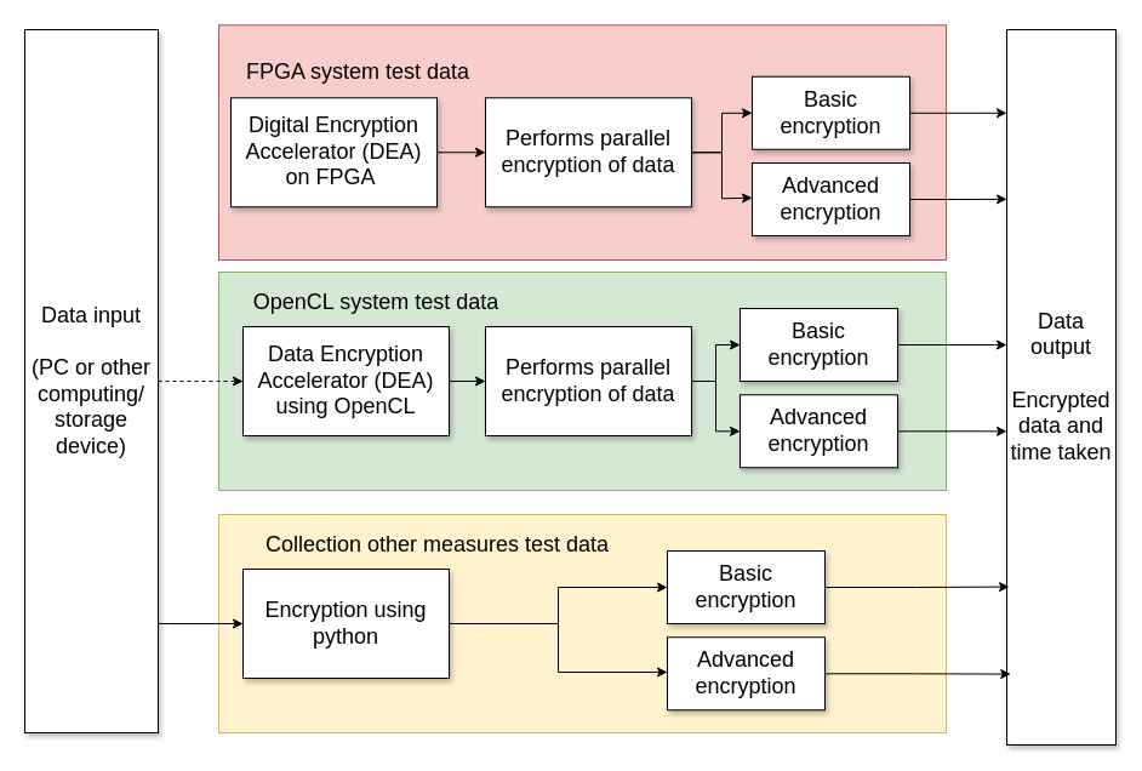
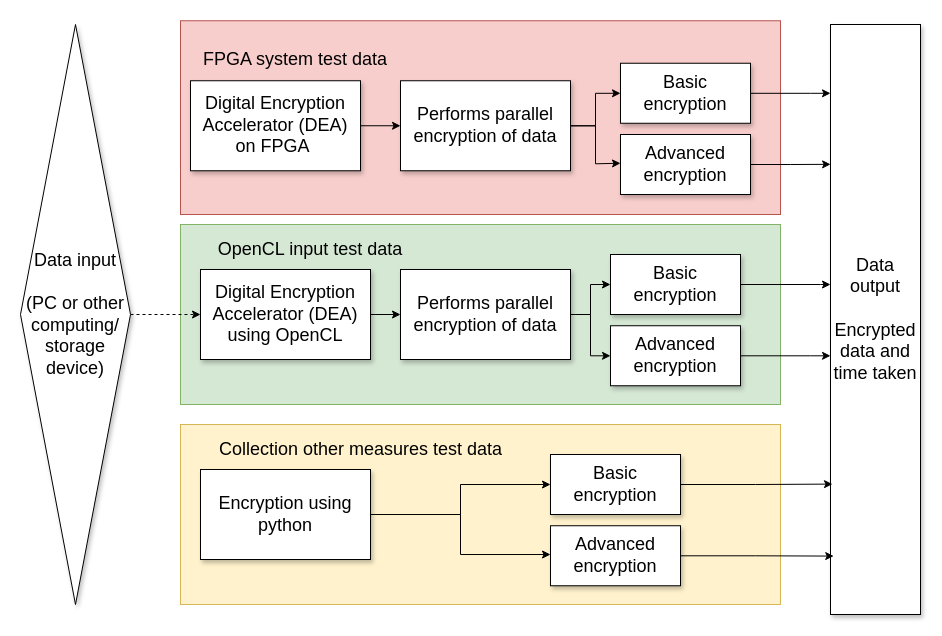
- <mxCell id="21" value="&lt;div style=&quot;font-size: 18px;&quot;&gt;OpenCL system t&lt;span style=&quot;text-wrap: nowrap; background-color: initial;&quot;&gt;est data&lt;/span&gt;&lt;/div&gt;" style="text;html=1;align=center;verticalAlign=middle;whiteSpace=wrap;rounded=0;fontSize=18;labelBackgroundColor=none;" vertex="1" parent="12"><mxGeometry x="20" width="220" height="50" as="geometry" /></mxCell>
+ <mxCell id="21" value="&lt;div style=&quot;font-size: 18px;&quot;&gt;OpenCL input t&lt;span style=&quot;text-wrap: nowrap; background-color: initial;&quot;&gt;est data&lt;/span&gt;&lt;/div&gt;" style="text;html=1;align=center;verticalAlign=middle;whiteSpace=wrap;rounded=0;fontSize=18;labelBackgroundColor=none;" vertex="1" parent="12"><mxGeometry x="20" width="220" height="50" as="geometry" /></mxCell>
- <mxCell id="33" value="&lt;div&gt;Data input&lt;/div&gt;&lt;br&gt;&lt;div&gt;(PC or other computing/ storage device)&lt;/div&gt;" style="whiteSpace=wrap;html=1;shadow=1;fontSize=18;labelBackgroundColor=none;" vertex="1" parent="1"><mxGeometry x="20" y="24" width="110" height="580" as="geometry" /></mxCell>
+ <mxCell id="33" value="&lt;div&gt;Data input&lt;/div&gt;&lt;br&gt;&lt;div&gt;(PC or other computing/ storage device)&lt;/div&gt;" style="rhombus;whiteSpace=wrap;html=1;shadow=1;fontSize=18;labelBackgroundColor=none;" vertex="1" parent="1"><mxGeometry x="20" y="24" width="110" height="580" as="geometry" /></mxCell>
- <mxCell id="15" value="Data Encryption Accelerator (DEA) using OpenCL" style="whiteSpace=wrap;html=1;shadow=1;fontSize=18;labelBackgroundColor=none;" vertex="1" parent="12"><mxGeometry x="20" y="45" width="170" height="90" as="geometry" /></mxCell>
+ <mxCell id="15" value="Digital Encryption Accelerator (DEA) using OpenCL" style="whiteSpace=wrap;html=1;shadow=1;fontSize=18;labelBackgroundColor=none;" vertex="1" parent="12"><mxGeometry x="20" y="45" width="170" height="90" as="geometry" /></mxCell>
- <mxCell id="32" style="edgeStyle=orthogonalEdgeStyle;rounded=0;orthogonalLoop=1;jettySize=auto;html=1;labelBackgroundColor=none;fontColor=default;" edge="1" parent="1" source="33" target="26"><mxGeometry relative="1" as="geometry"><Array as="points"><mxPoint x="140" y="514" /><mxPoint x="140" y="514" /></Array></mxGeometry></mxCell>
